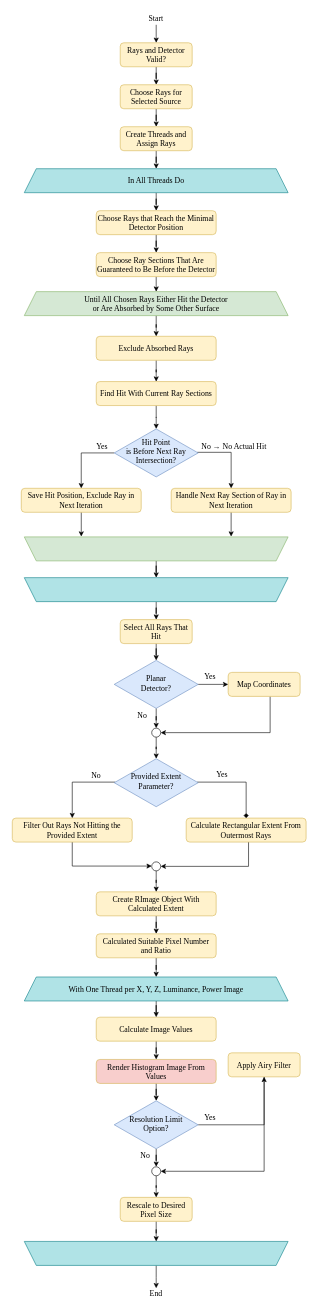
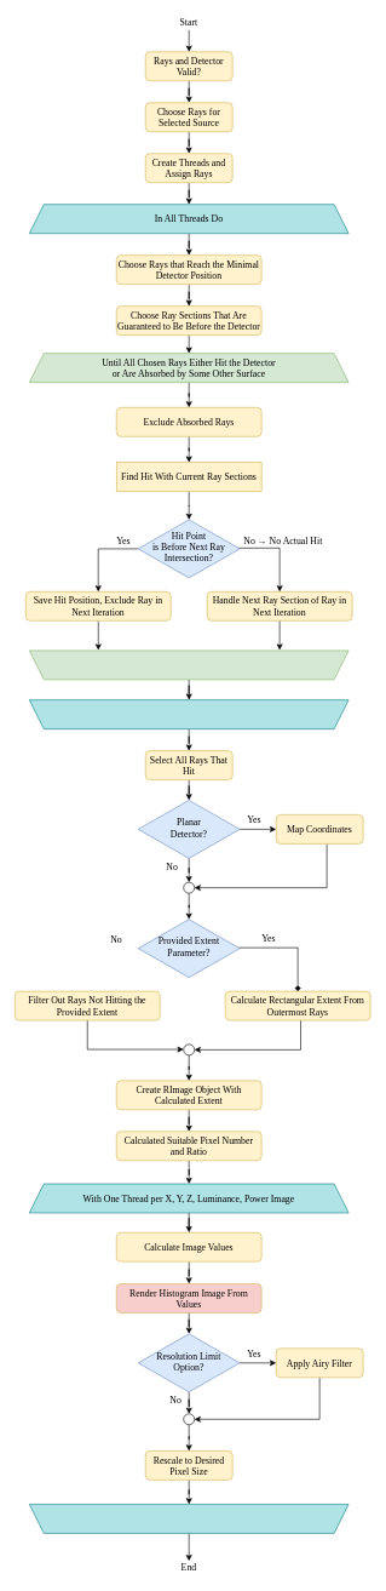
- <mxCell id="61" value="Find Hit With Current Ray Sections" style="rounded=1;whiteSpace=wrap;html=1;fontSize=13;glass=0;strokeWidth=1;shadow=0;fillColor=#fff2cc;strokeColor=#d6b656;fontFamily=Times New Roman;fontColor=#000000;" vertex="1" parent="1"><mxGeometry x="160" y="635" width="200" height="40" as="geometry" /></mxCell>
+ <mxCell id="61" value="Find Hit With Current Ray Sections" style="whiteSpace=wrap;html=1;fontSize=13;glass=0;strokeWidth=1;shadow=0;fillColor=#fff2cc;strokeColor=#d6b656;fontFamily=Times New Roman;fontColor=#000000;rounded=0;" vertex="1" parent="1"><mxGeometry x="160" y="635" width="200" height="40" as="geometry" /></mxCell>
- <mxCell id="46" value="" style="edgeStyle=orthogonalEdgeStyle;rounded=0;orthogonalLoop=1;jettySize=auto;html=1;" edge="1" parent="1" source="47" target="29"><mxGeometry relative="1" as="geometry"><Array as="points"><mxPoint x="120" y="1303" /></Array></mxGeometry></mxCell>
- <mxCell id="37" value="Apply Airy Filter" style="rounded=1;whiteSpace=wrap;html=1;fontSize=13;glass=0;strokeWidth=1;shadow=0;fillColor=#fff2cc;strokeColor=#d6b656;fontFamily=Times New Roman;fontColor=#000000;" vertex="1" parent="1"><mxGeometry x="380" y="1754.5" width="120" height="40" as="geometry" /></mxCell>
+ <mxCell id="37" value="Apply Airy Filter" style="rounded=1;whiteSpace=wrap;html=1;fontSize=13;glass=0;strokeWidth=1;shadow=0;fillColor=#fff2cc;strokeColor=#d6b656;fontFamily=Times New Roman;fontColor=#000000;" vertex="1" parent="1"><mxGeometry x="380" y="1854.5" width="120" height="40" as="geometry" /></mxCell>
